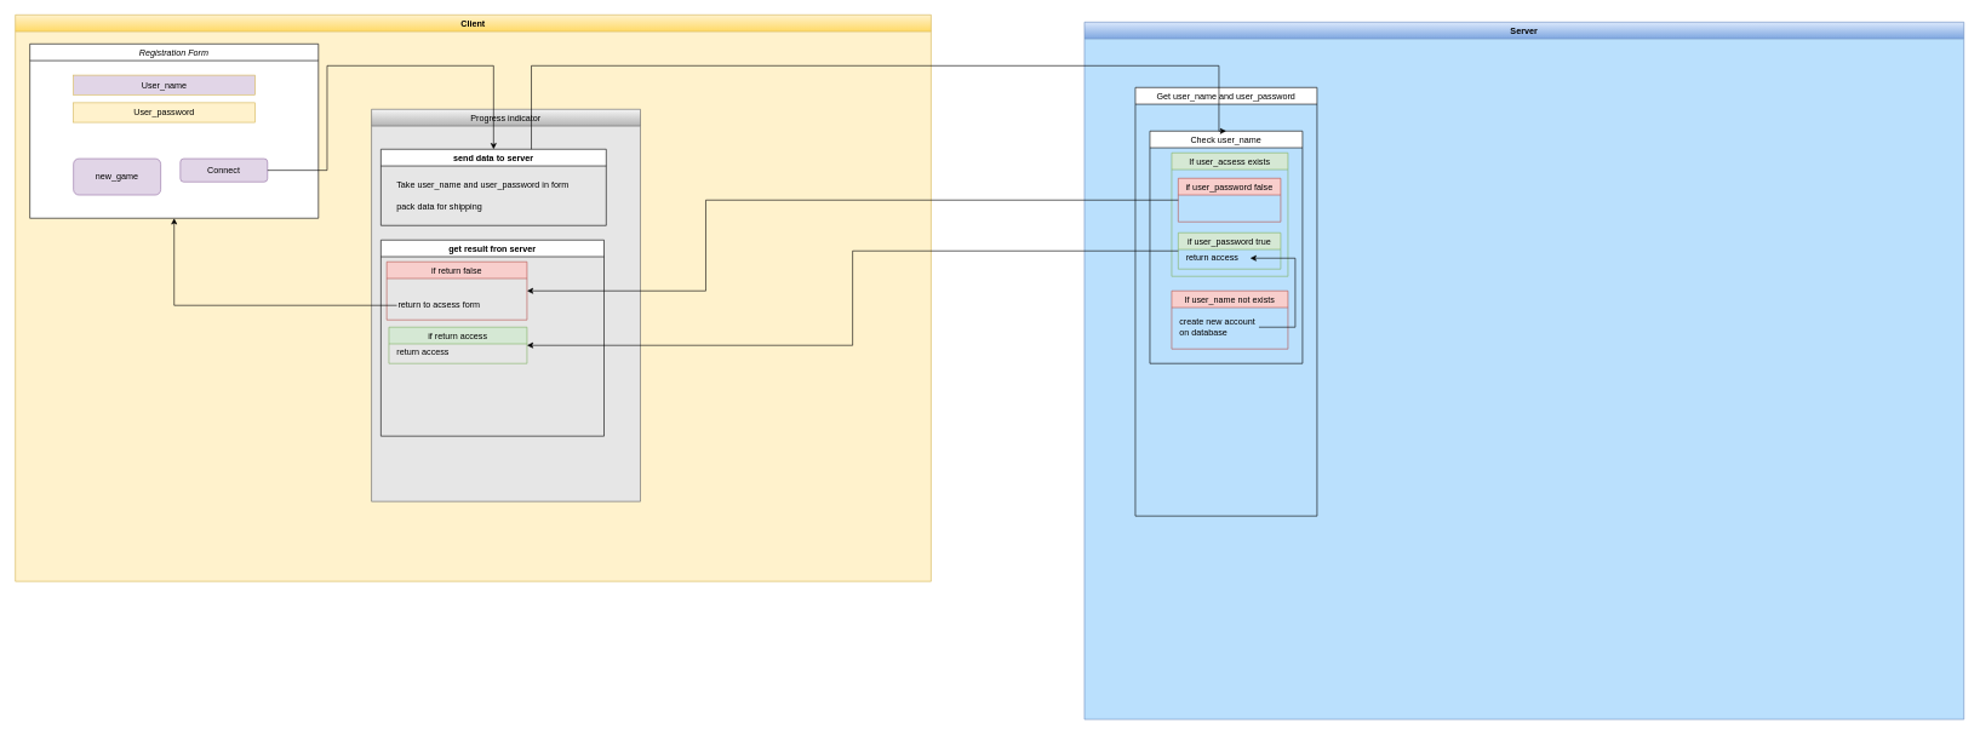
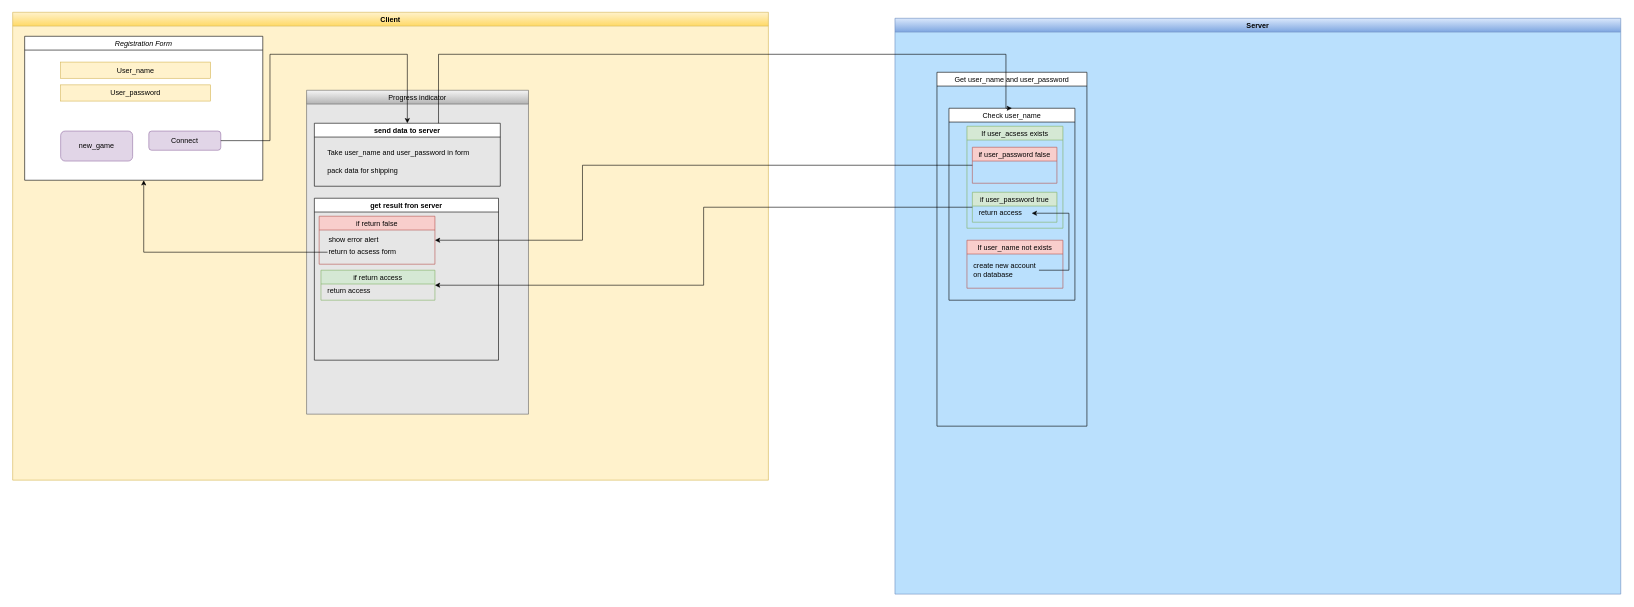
- <mxCell id="24" value="User_name" style="rounded=0;whiteSpace=wrap;html=1;fillColor=#e1d5e7;strokeColor=#d6b656;" vertex="1" parent="23"><mxGeometry x="60" y="43" width="250" height="27" as="geometry" /></mxCell>
+ <mxCell id="24" value="User_name" style="rounded=0;whiteSpace=wrap;html=1;fillColor=#fff2cc;strokeColor=#d6b656;" vertex="1" parent="23"><mxGeometry x="60" y="43" width="250" height="27" as="geometry" /></mxCell>
+ <mxCell id="21" value="show error alert" style="text;html=1;align=left;verticalAlign=middle;whiteSpace=wrap;rounded=0;" vertex="1" parent="20"><mxGeometry x="14" y="30" width="90" height="20" as="geometry" /></mxCell>
